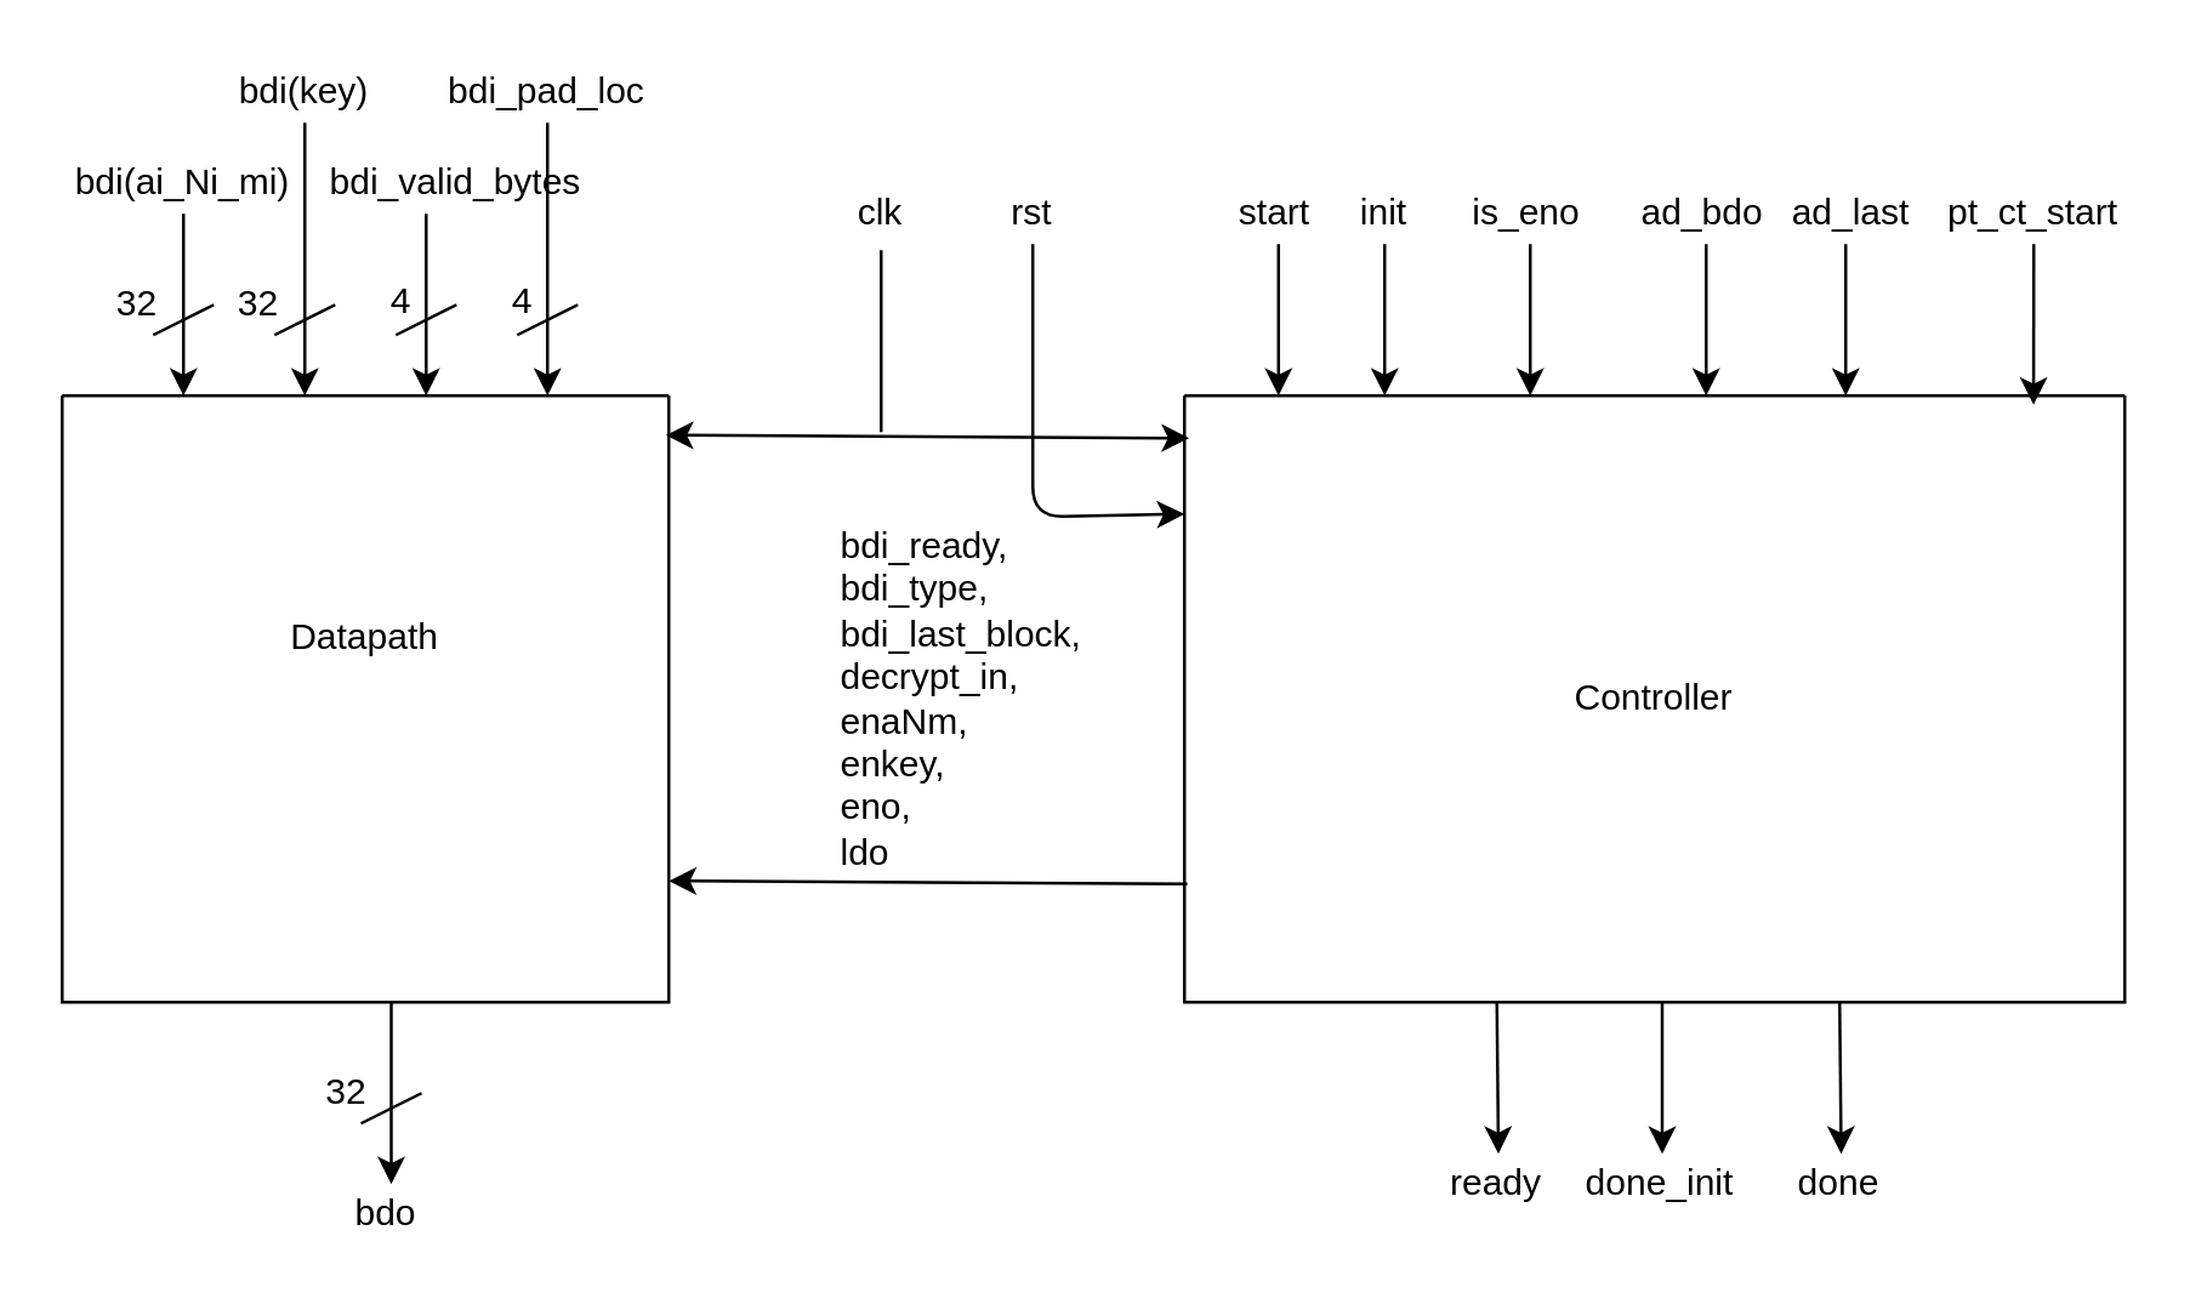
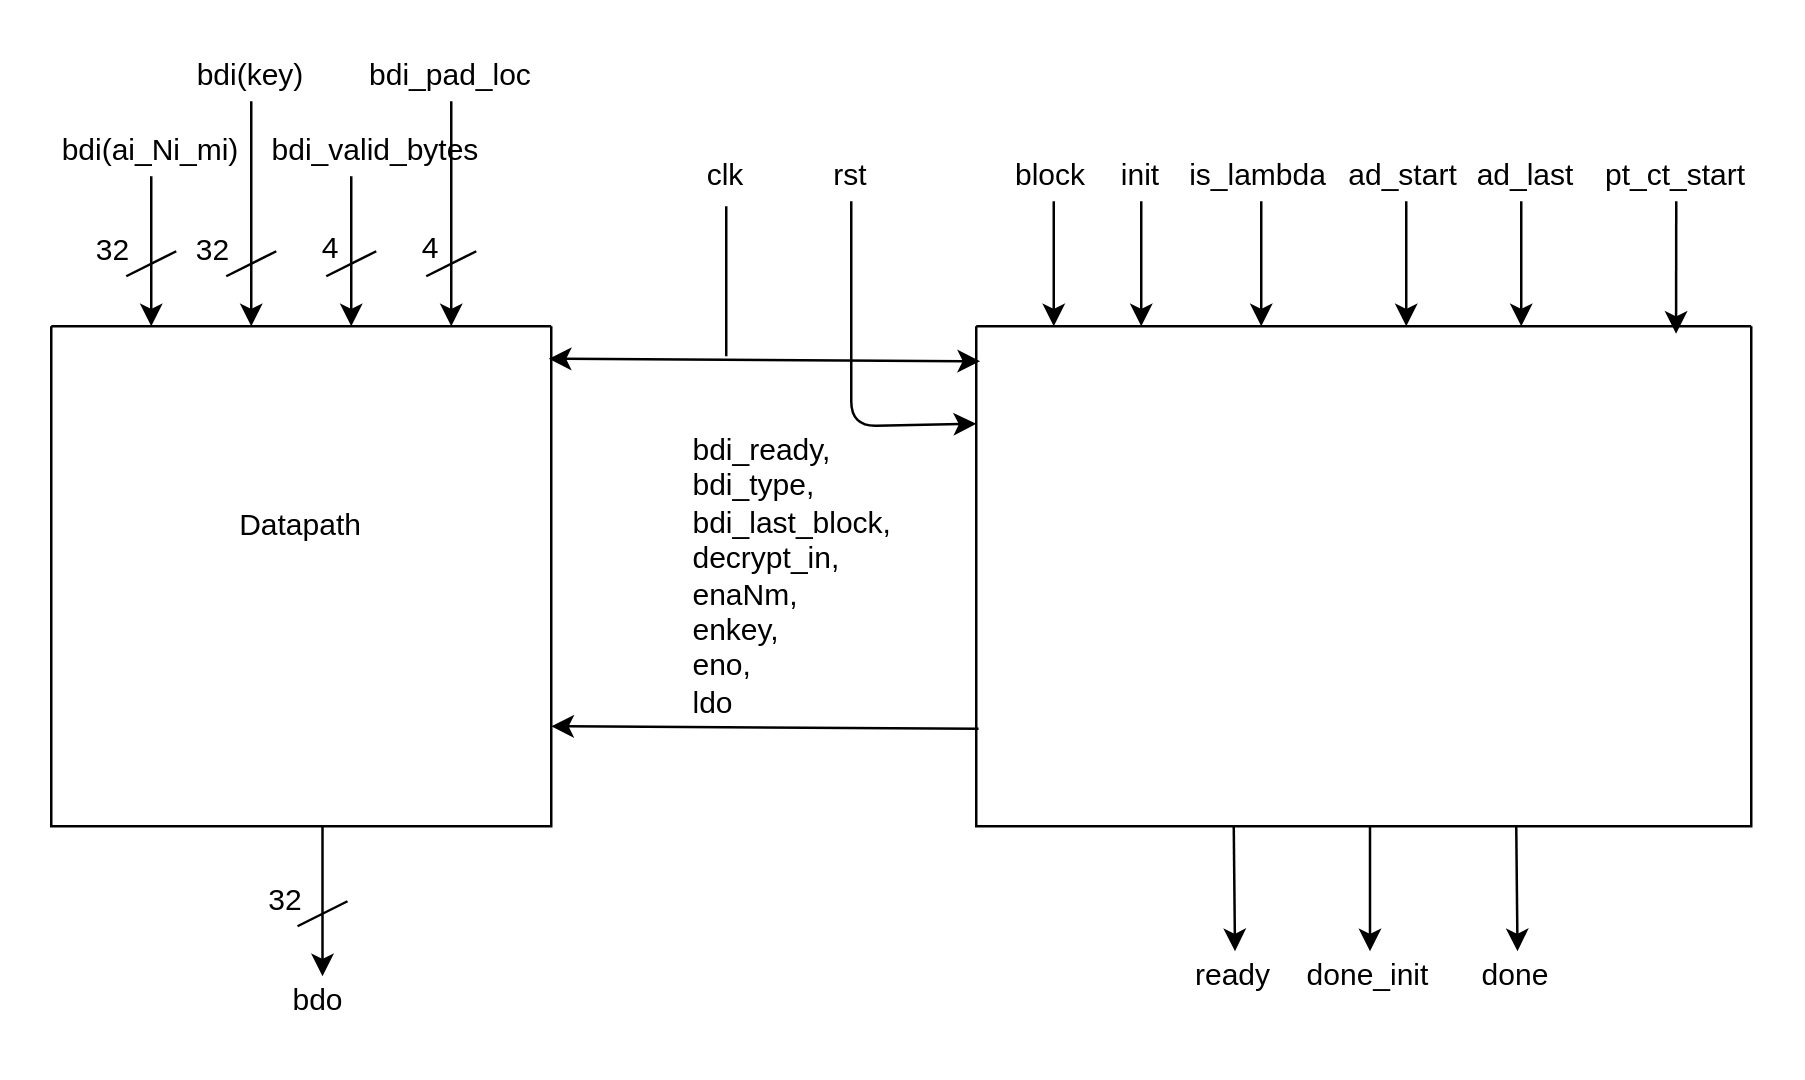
- <mxCell id="32" value="start" style="text;html=1;strokeColor=none;fillColor=none;align=center;verticalAlign=middle;whiteSpace=wrap;rounded=0;" parent="1" vertex="1"><mxGeometry x="400" y="60" width="40" height="20" as="geometry" /></mxCell>
+ <mxCell id="32" value="block" style="text;html=1;strokeColor=none;fillColor=none;align=center;verticalAlign=middle;whiteSpace=wrap;rounded=0;" parent="1" vertex="1"><mxGeometry x="400" y="60" width="40" height="20" as="geometry" /></mxCell>
- <mxCell id="36" value="is_eno" style="text;html=1;strokeColor=none;fillColor=none;align=center;verticalAlign=middle;whiteSpace=wrap;rounded=0;" parent="1" vertex="1"><mxGeometry x="483" y="60" width="40" height="20" as="geometry" /></mxCell>
+ <mxCell id="36" value="is_lambda" style="text;html=1;strokeColor=none;fillColor=none;align=center;verticalAlign=middle;whiteSpace=wrap;rounded=0;" parent="1" vertex="1"><mxGeometry x="483" y="60" width="40" height="20" as="geometry" /></mxCell>
- <mxCell id="38" value="ad_bdo" style="text;html=1;strokeColor=none;fillColor=none;align=center;verticalAlign=middle;whiteSpace=wrap;rounded=0;" parent="1" vertex="1"><mxGeometry x="541" y="60" width="40" height="20" as="geometry" /></mxCell>
+ <mxCell id="38" value="ad_start" style="text;html=1;strokeColor=none;fillColor=none;align=center;verticalAlign=middle;whiteSpace=wrap;rounded=0;" parent="1" vertex="1"><mxGeometry x="541" y="60" width="40" height="20" as="geometry" /></mxCell>
- <mxCell id="5" value="Controller" style="text;html=1;strokeColor=none;fillColor=none;align=center;verticalAlign=middle;whiteSpace=wrap;rounded=0;" parent="4" vertex="1"><mxGeometry x="120" y="90" width="70" height="20" as="geometry" /></mxCell>
